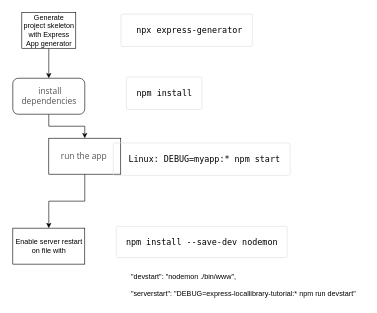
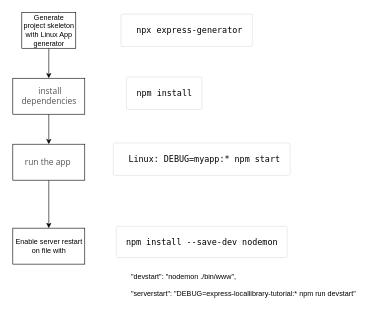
- <mxCell id="3" value="Generate project skeleton with Express App generator" style="rounded=0;whiteSpace=wrap;html=1;" parent="1" vertex="1"><mxGeometry x="35.5" y="20" width="90" height="60" as="geometry" /></mxCell>
+ <mxCell id="3" value="Generate project skeleton with Linux App generator" style="rounded=0;whiteSpace=wrap;html=1;" parent="1" vertex="1"><mxGeometry x="35.5" y="20" width="90" height="60" as="geometry" /></mxCell>
- <mxCell id="7" value="&lt;span style=&quot;color: rgb(85 , 85 , 85) ; font-family: &amp;#34;open sans&amp;#34; , sans-serif ; font-size: 14px&quot;&gt;&amp;nbsp;install dependencies&lt;/span&gt;" style="whiteSpace=wrap;html=1;rounded=1;" parent="1" vertex="1"><mxGeometry x="20.5" y="130" width="120" height="60" as="geometry" /></mxCell>
+ <mxCell id="7" value="&lt;span style=&quot;color: rgb(85 , 85 , 85) ; font-family: &amp;#34;open sans&amp;#34; , sans-serif ; font-size: 14px&quot;&gt;&amp;nbsp;install dependencies&lt;/span&gt;" style="rounded=0;whiteSpace=wrap;html=1;" parent="1" vertex="1"><mxGeometry x="20.5" y="130" width="120" height="60" as="geometry" /></mxCell>
- <mxCell id="9" value="&lt;span style=&quot;color: rgb(85 , 85 , 85) ; font-family: &amp;#34;open sans&amp;#34; , sans-serif ; font-size: 14px&quot;&gt;run the app&amp;nbsp;&lt;/span&gt;" style="whiteSpace=wrap;html=1;rounded=0;" parent="1" vertex="1"><mxGeometry x="80.5" y="230" width="120" height="60" as="geometry" /></mxCell>
+ <mxCell id="9" value="&lt;span style=&quot;color: rgb(85 , 85 , 85) ; font-family: &amp;#34;open sans&amp;#34; , sans-serif ; font-size: 14px&quot;&gt;run the app&amp;nbsp;&lt;/span&gt;" style="whiteSpace=wrap;html=1;rounded=0;" parent="1" vertex="1"><mxGeometry x="20.5" y="240" width="120" height="60" as="geometry" /></mxCell>
